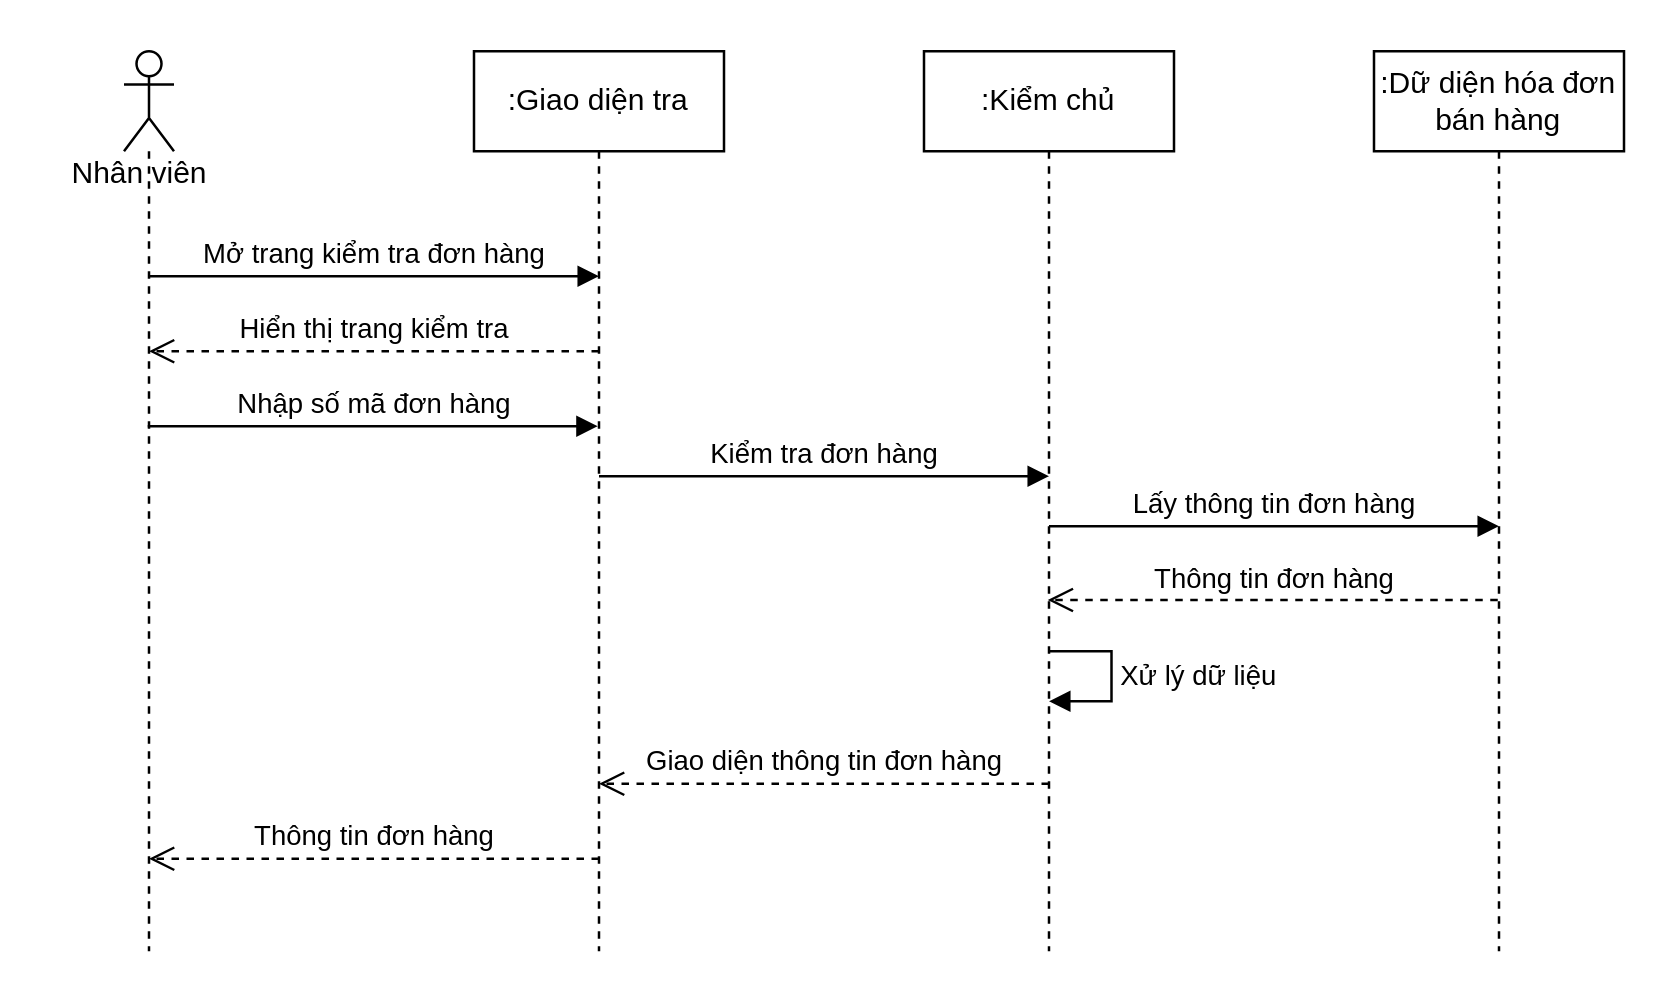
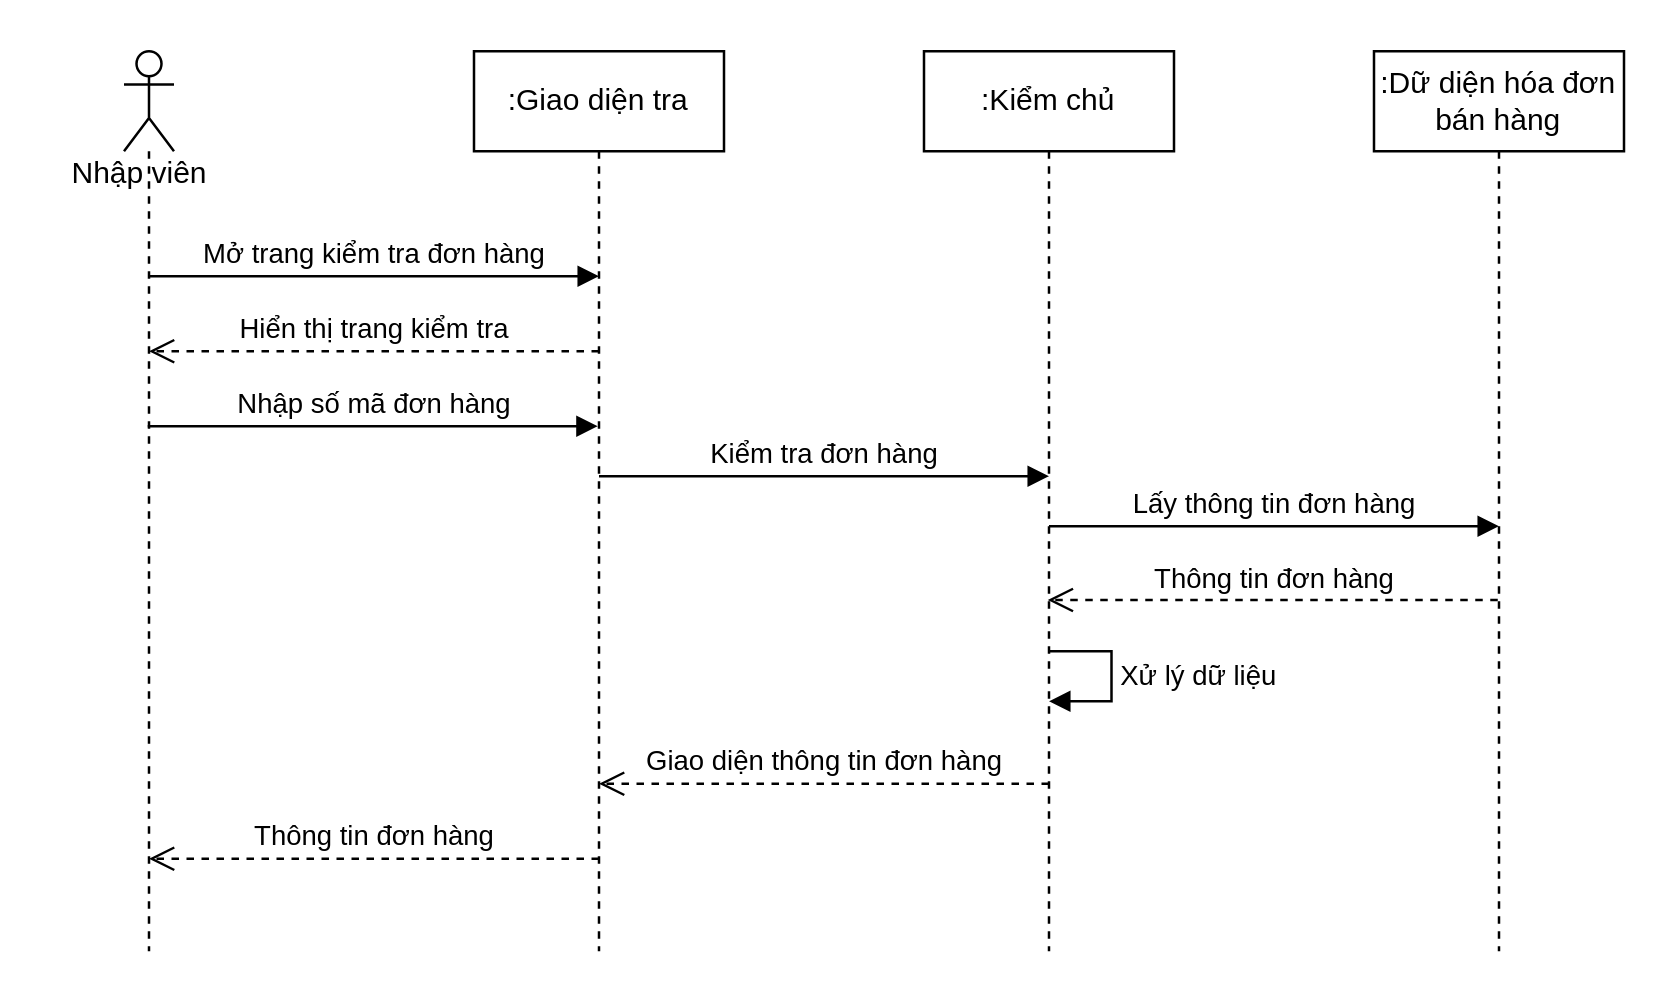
- <mxCell id="3" value="Nhân viên" style="text;html=1;align=center;verticalAlign=middle;resizable=0;points=[];autosize=1;strokeColor=none;fillColor=none;" parent="1" vertex="1"><mxGeometry x="20" y="59" width="70" height="20" as="geometry" /></mxCell>
+ <mxCell id="3" value="Nhập viên" style="text;html=1;align=center;verticalAlign=middle;resizable=0;points=[];autosize=1;strokeColor=none;fillColor=none;" parent="1" vertex="1"><mxGeometry x="20" y="59" width="70" height="20" as="geometry" /></mxCell>
